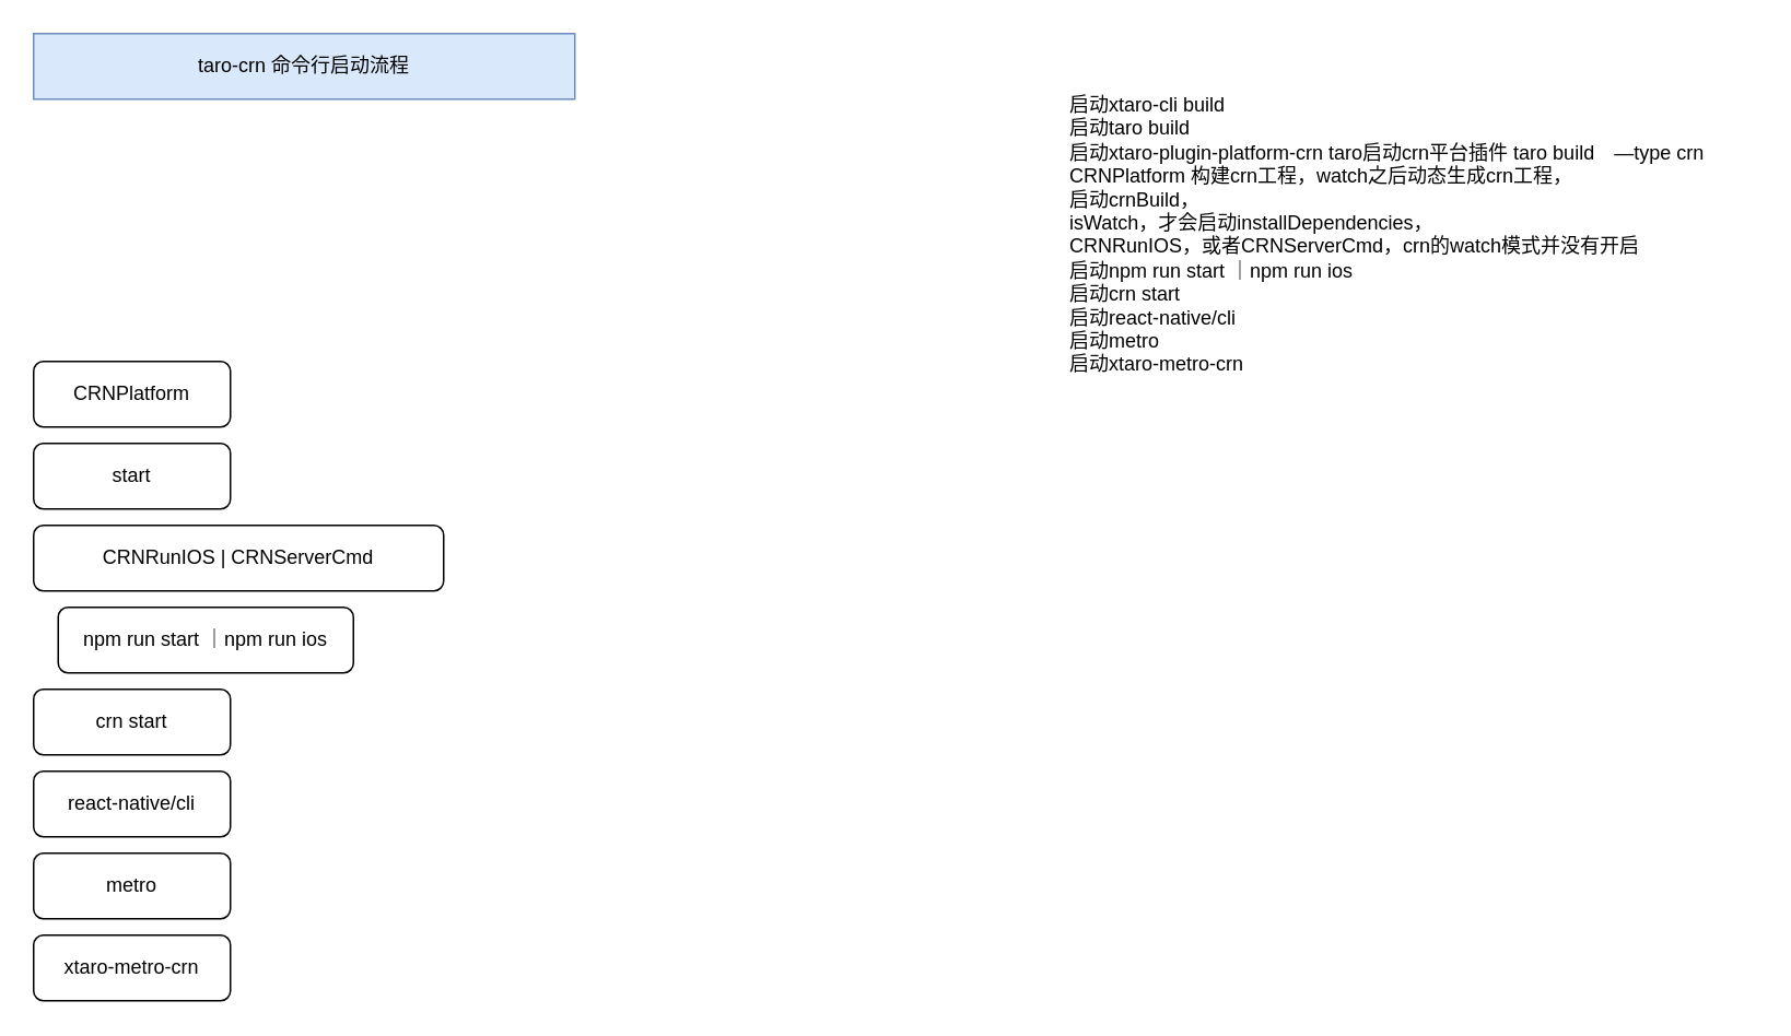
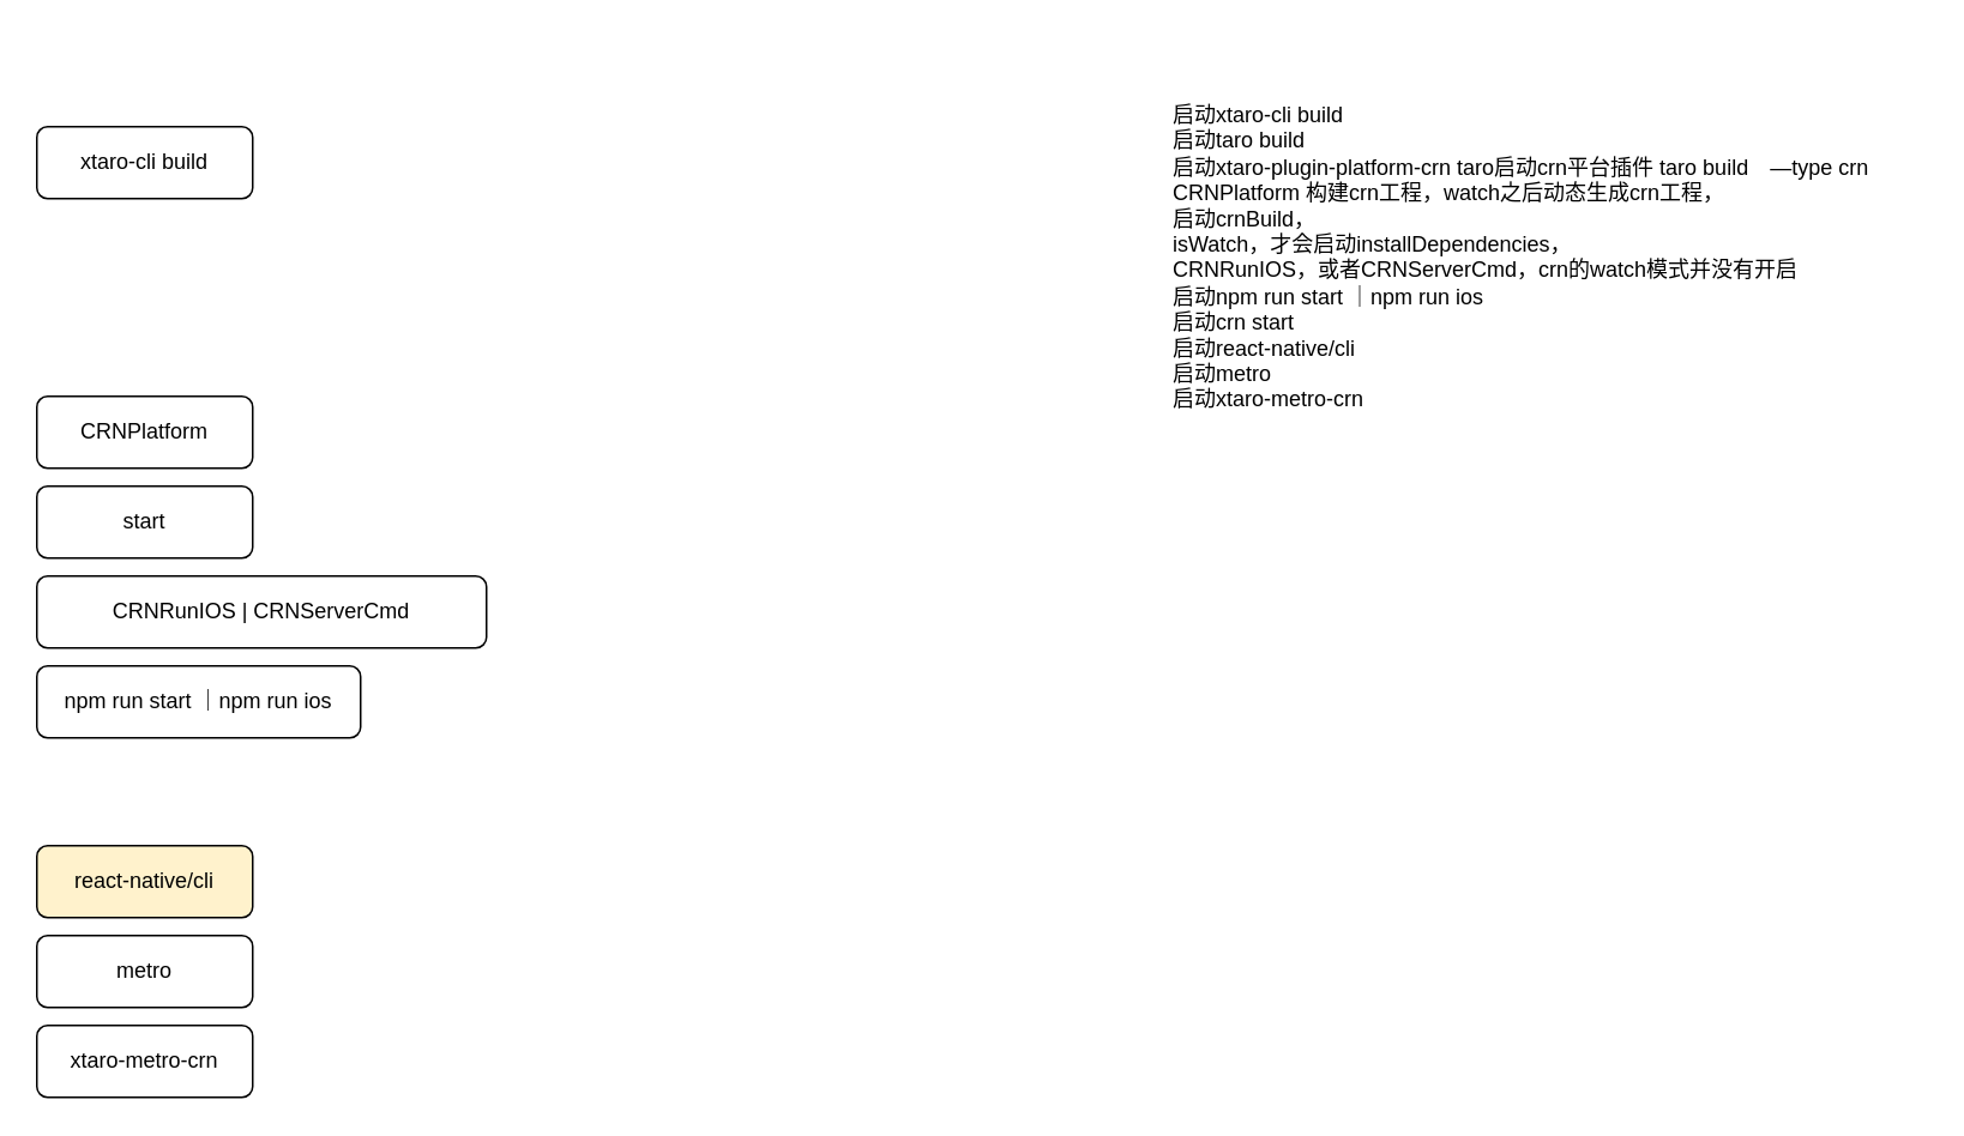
- <mxCell id="12" value="taro-crn 命令行启动流程" style="whiteSpace=wrap;html=1;fillColor=#dae8fc;strokeColor=#6c8ebf;" vertex="1" parent="1"><mxGeometry x="20" y="20" width="330" height="40" as="geometry" /></mxCell>
+ <mxCell id="2" value="xtaro-cli build" style="rounded=1;whiteSpace=wrap;html=1;fontSize=12;glass=0;strokeWidth=1;shadow=0;" parent="1" vertex="1"><mxGeometry x="20" y="70" width="120" height="40" as="geometry" /></mxCell>
- <mxCell id="3" value="npm run start ｜npm run ios" style="rounded=1;whiteSpace=wrap;html=1;fontSize=12;glass=0;strokeWidth=1;shadow=0;" parent="1" vertex="1"><mxGeometry x="35" y="370" width="180" height="40" as="geometry" /></mxCell>
+ <mxCell id="3" value="npm run start ｜npm run ios" style="rounded=1;whiteSpace=wrap;html=1;fontSize=12;glass=0;strokeWidth=1;shadow=0;" parent="1" vertex="1"><mxGeometry x="20" y="370" width="180" height="40" as="geometry" /></mxCell>
- <mxCell id="5" value="crn start" style="rounded=1;whiteSpace=wrap;html=1;fontSize=12;glass=0;strokeWidth=1;shadow=0;" vertex="1" parent="1"><mxGeometry x="20" y="420" width="120" height="40" as="geometry" /></mxCell>
- <mxCell id="9" value="react-native/cli" style="rounded=1;whiteSpace=wrap;html=1;fontSize=12;glass=0;strokeWidth=1;shadow=0;" vertex="1" parent="1"><mxGeometry x="20" y="470" width="120" height="40" as="geometry" /></mxCell>
+ <mxCell id="9" value="react-native/cli" style="rounded=1;whiteSpace=wrap;html=1;fontSize=12;glass=0;strokeWidth=1;shadow=0;fillColor=#fff2cc;" vertex="1" parent="1"><mxGeometry x="20" y="470" width="120" height="40" as="geometry" /></mxCell>
